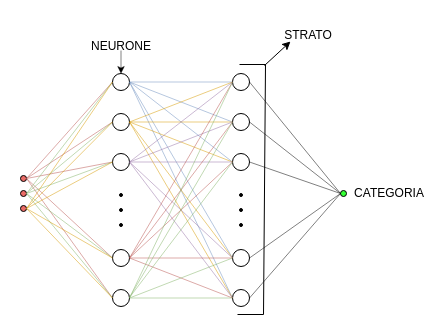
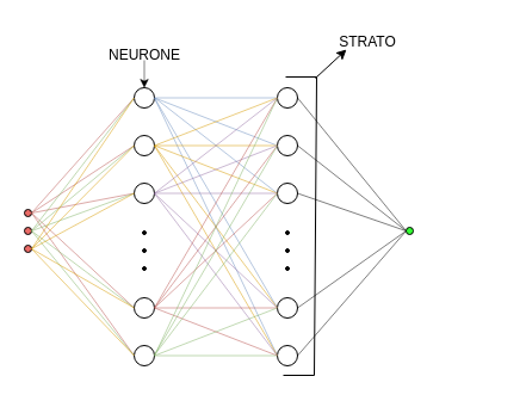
- <mxCell id="67" value="CATEGORIA" style="text;html=1;strokeColor=none;fillColor=none;align=center;verticalAlign=middle;whiteSpace=wrap;rounded=0;" vertex="1" parent="1"><mxGeometry x="359" y="178" width="60" height="30" as="geometry" /></mxCell>
